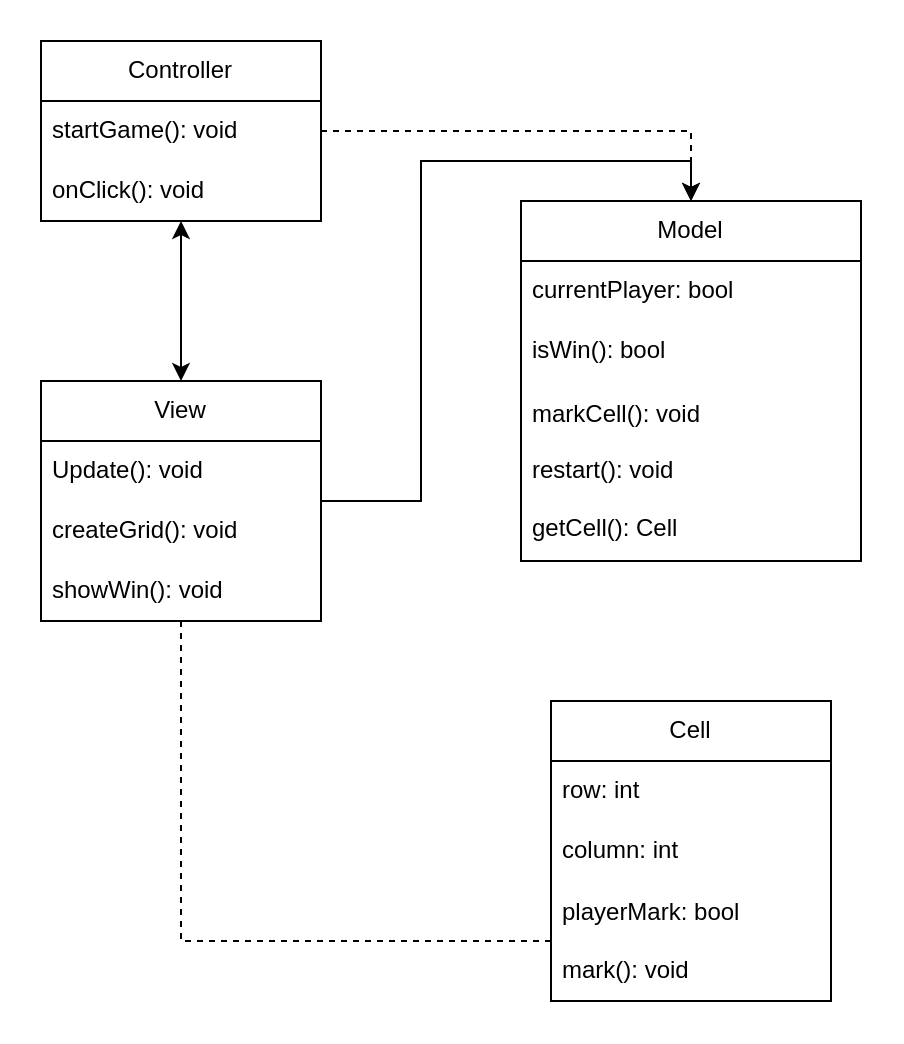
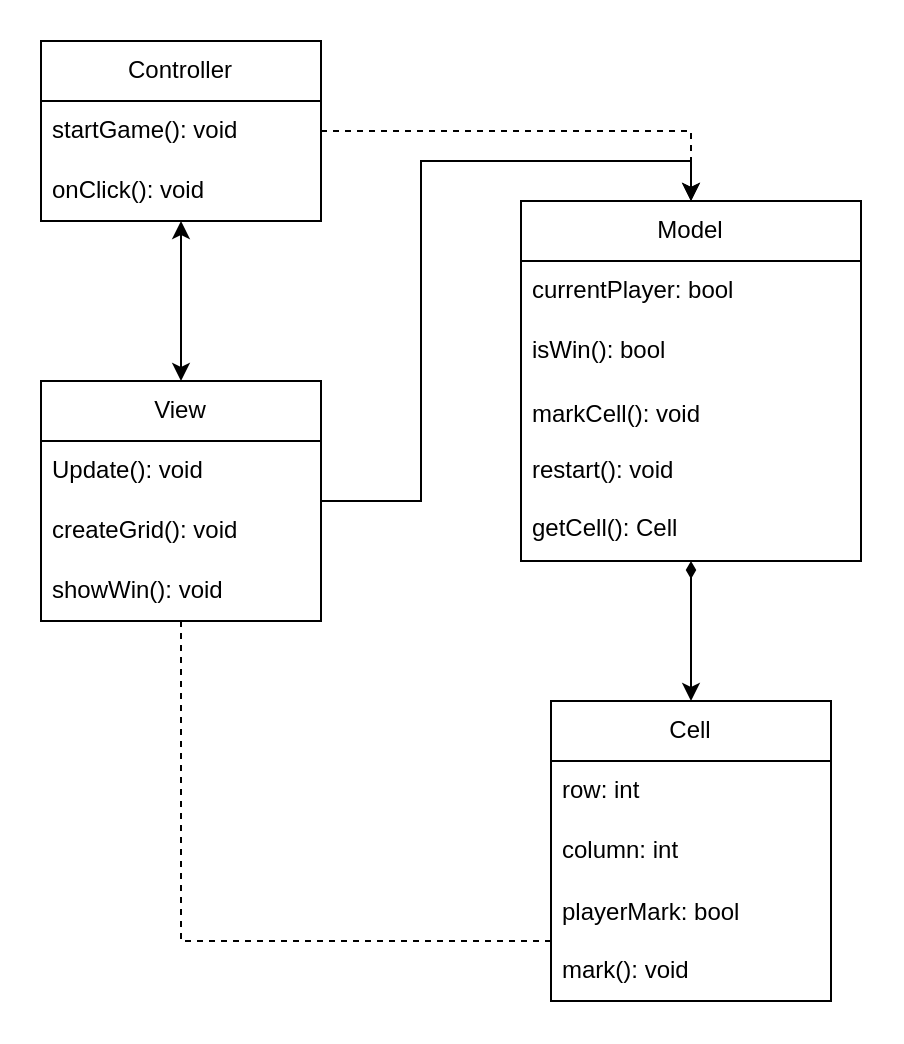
+ <mxCell id="14" style="edgeStyle=orthogonalEdgeStyle;rounded=0;orthogonalLoop=1;jettySize=auto;html=1;entryX=0.5;entryY=0;entryDx=0;entryDy=0;startArrow=diamondThin;startFill=1;" edge="1" parent="1" source="15" target="19"><mxGeometry relative="1" as="geometry" /></mxCell>
